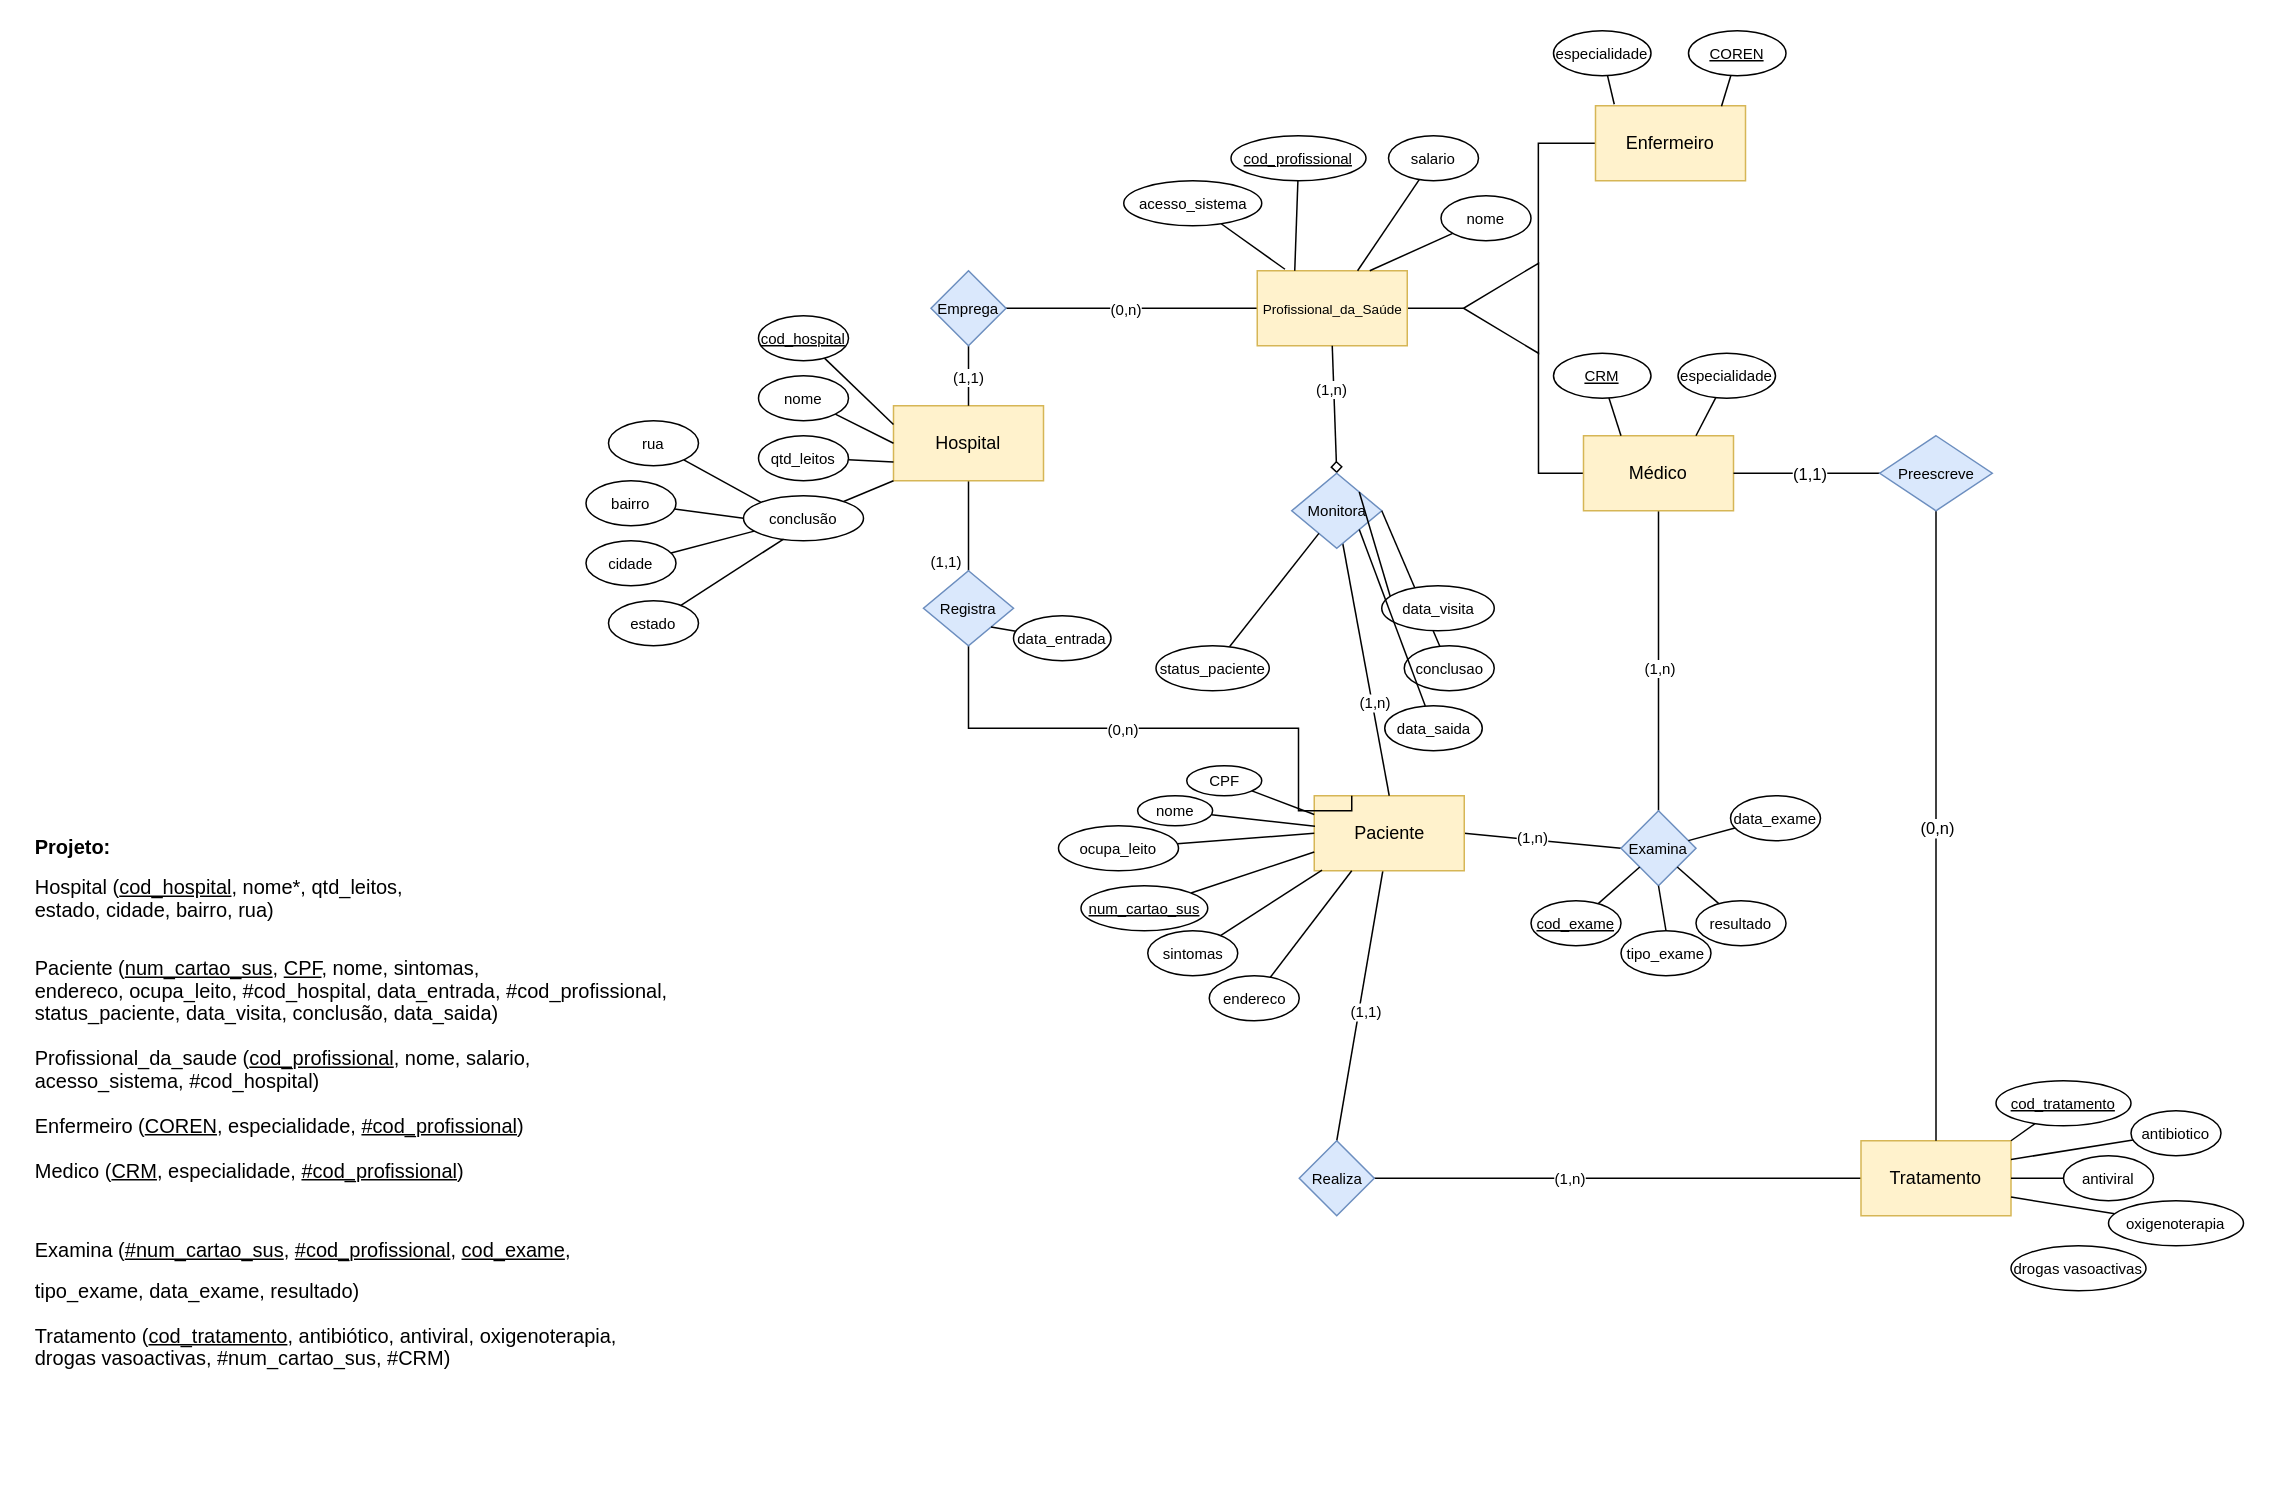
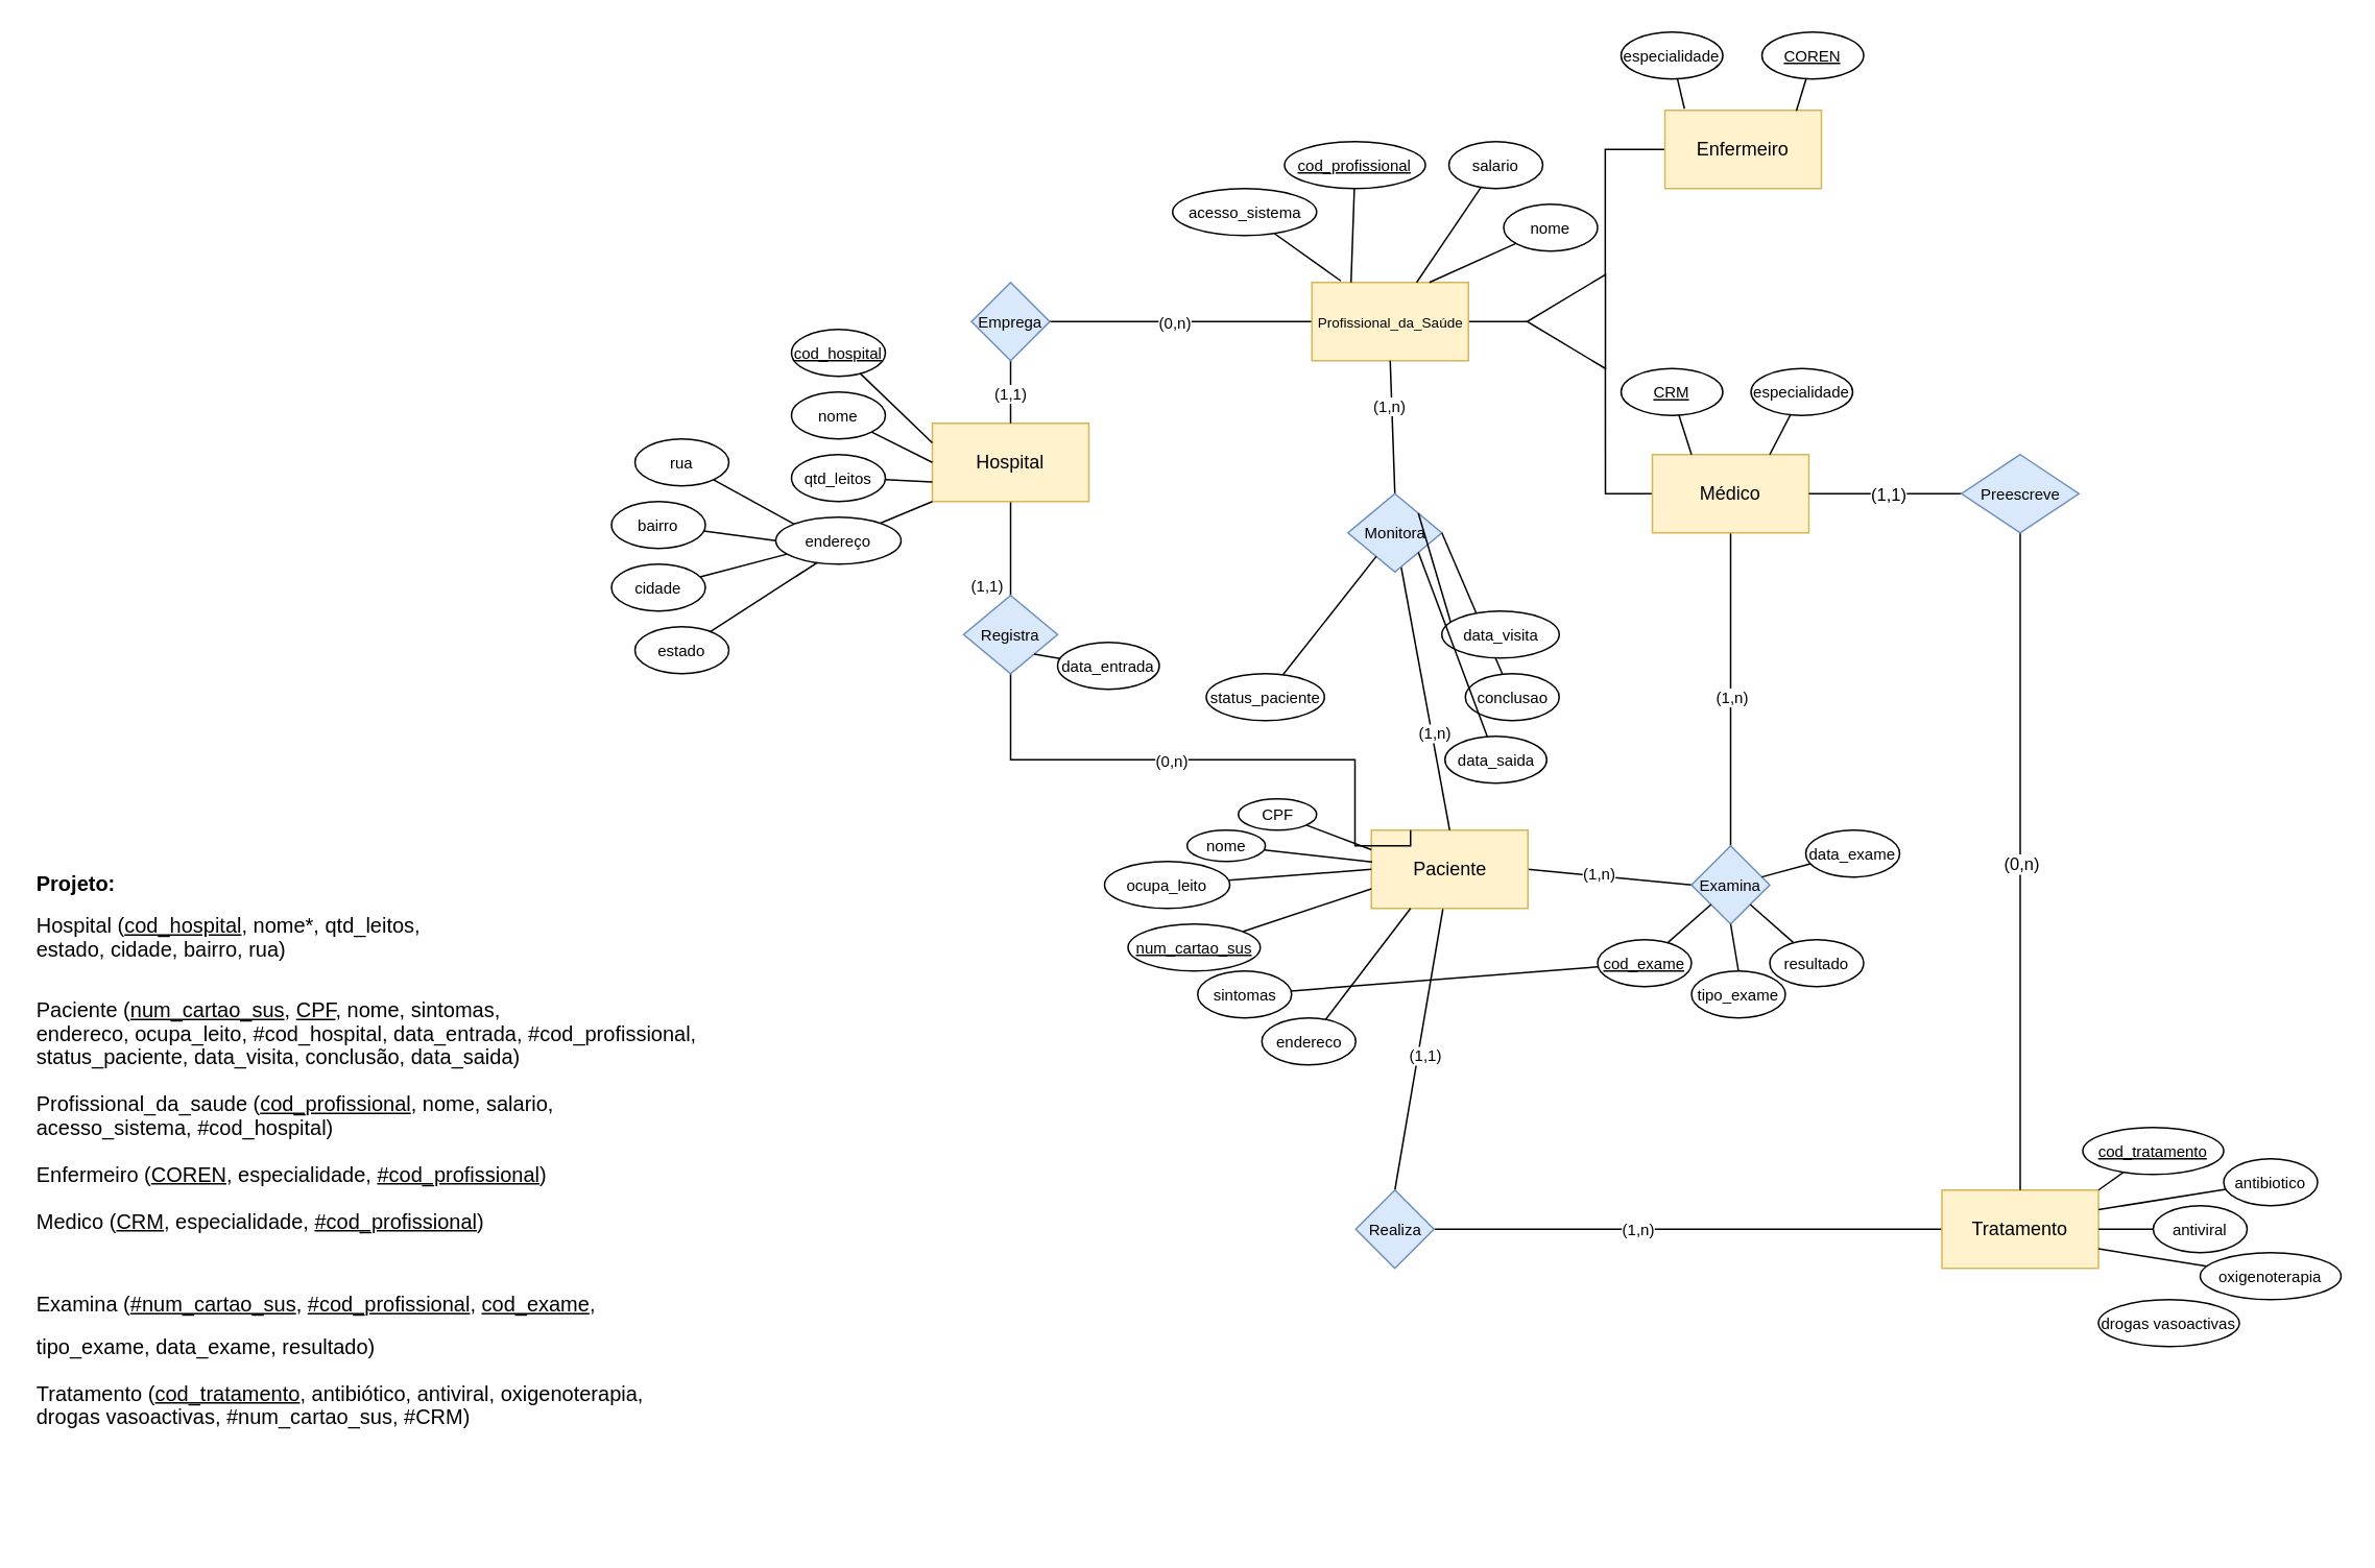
- <mxCell id="38" style="edgeStyle=none;rounded=0;orthogonalLoop=1;jettySize=auto;html=1;entryX=0.5;entryY=0;entryDx=0;entryDy=0;fontSize=10;endArrow=diamond;endFill=0;exitX=0.5;exitY=1;exitDx=0;exitDy=0;" parent="1" source="30" target="48" edge="1"><mxGeometry relative="1" as="geometry"><mxPoint x="755" y="270" as="sourcePoint" /><Array as="points" /></mxGeometry></mxCell>
+ <mxCell id="38" style="edgeStyle=none;rounded=0;orthogonalLoop=1;jettySize=auto;html=1;entryX=0.5;entryY=0;entryDx=0;entryDy=0;fontSize=10;endArrow=none;endFill=0;exitX=0.5;exitY=1;exitDx=0;exitDy=0;" parent="1" source="30" target="48" edge="1"><mxGeometry relative="1" as="geometry"><mxPoint x="755" y="270" as="sourcePoint" /><Array as="points" /></mxGeometry></mxCell>
- <mxCell id="98" value="&lt;font style=&quot;font-size: 10px&quot;&gt;conclusão&lt;/font&gt;" style="ellipse;whiteSpace=wrap;html=1;fontSize=10;" parent="1" vertex="1"><mxGeometry x="495" y="330" width="80" height="30" as="geometry" /></mxCell>
+ <mxCell id="98" value="&lt;font style=&quot;font-size: 10px&quot;&gt;endereço&lt;/font&gt;" style="ellipse;whiteSpace=wrap;html=1;fontSize=10;" parent="1" vertex="1"><mxGeometry x="495" y="330" width="80" height="30" as="geometry" /></mxCell>
- <mxCell id="20" style="edgeStyle=none;rounded=0;orthogonalLoop=1;jettySize=auto;html=1;entryX=0.052;entryY=0.991;entryDx=0;entryDy=0;fontSize=10;endArrow=none;endFill=0;entryPerimeter=0;" parent="1" source="21" target="15" edge="1"><mxGeometry relative="1" as="geometry"><mxPoint x="845" y="610" as="targetPoint" /></mxGeometry></mxCell>
+ <mxCell id="20" style="edgeStyle=none;rounded=0;orthogonalLoop=1;jettySize=auto;html=1;fontSize=10;endArrow=none;endFill=0;" parent="1" source="21" target="61" edge="1"><mxGeometry relative="1" as="geometry"><mxPoint x="845" y="610" as="targetPoint" /></mxGeometry></mxCell>
